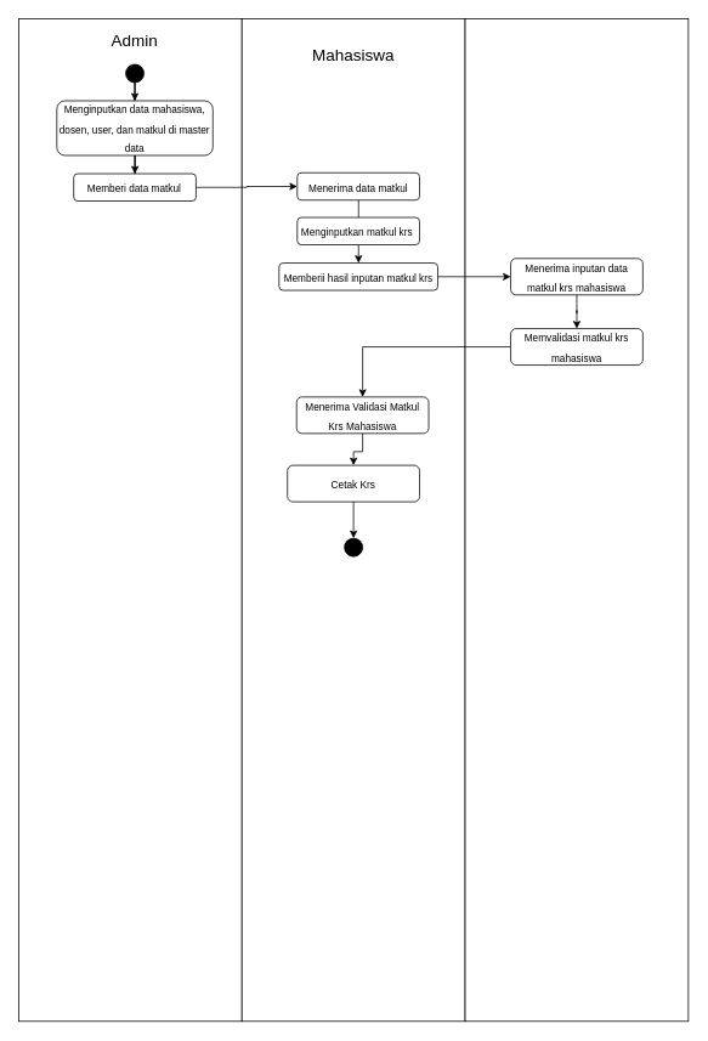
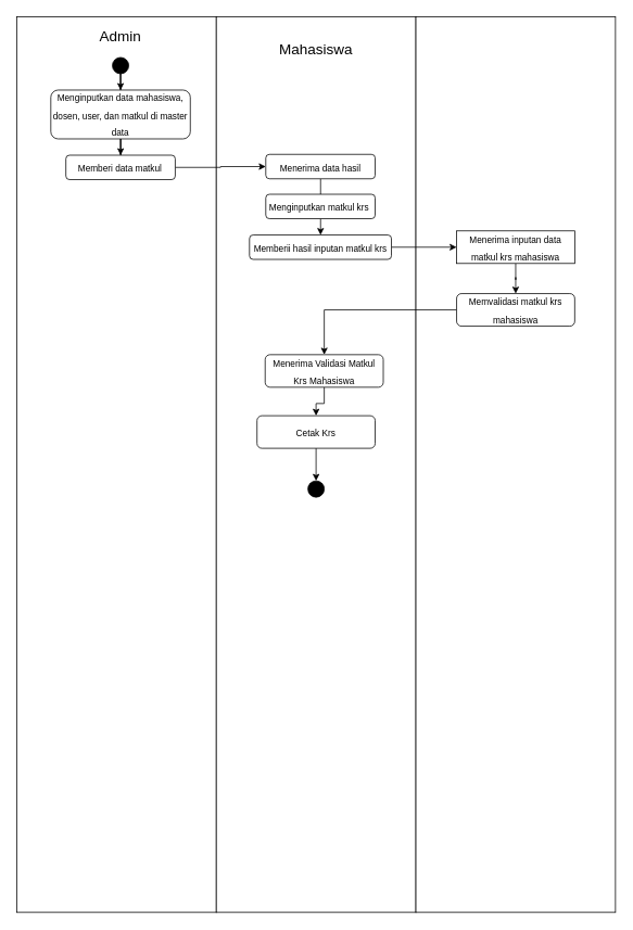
- <mxCell id="13" value="&lt;span style=&quot;font-size: 11px&quot;&gt;Menerima data matkul&lt;/span&gt;" style="rounded=1;whiteSpace=wrap;html=1;fontSize=18;fillColor=#FFFFFF;" parent="2" vertex="1"><mxGeometry x="305.75" y="169" width="134.25" height="30" as="geometry" /></mxCell>
+ <mxCell id="13" value="&lt;span style=&quot;font-size: 11px&quot;&gt;Menerima data hasil&lt;/span&gt;" style="rounded=1;whiteSpace=wrap;html=1;fontSize=18;fillColor=#FFFFFF;" parent="2" vertex="1"><mxGeometry x="305.75" y="169" width="134.25" height="30" as="geometry" /></mxCell>
- <mxCell id="19" value="&lt;span style=&quot;font-size: 11px&quot;&gt;Menerima inputan data matkul krs mahasiswa&lt;/span&gt;" style="rounded=1;whiteSpace=wrap;html=1;fontSize=18;fillColor=#FFFFFF;" parent="2" vertex="1"><mxGeometry x="540" y="263" width="145" height="40" as="geometry" /></mxCell>
+ <mxCell id="19" value="&lt;span style=&quot;font-size: 11px&quot;&gt;Menerima inputan data matkul krs mahasiswa&lt;/span&gt;" style="whiteSpace=wrap;html=1;fontSize=18;fillColor=#FFFFFF;rounded=0;" parent="2" vertex="1"><mxGeometry x="540" y="263" width="145" height="40" as="geometry" /></mxCell>
